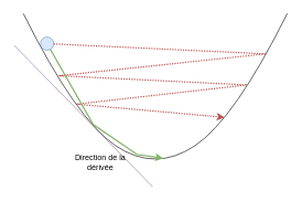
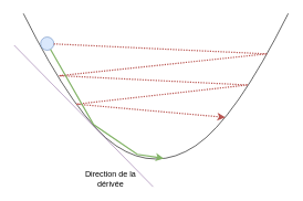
- <mxCell id="7" value="Direction de la dérivée" style="text;html=1;align=center;verticalAlign=middle;whiteSpace=wrap;rounded=0;" vertex="1" parent="1"><mxGeometry x="108" y="235" width="86" height="20" as="geometry" /></mxCell>
+ <mxCell id="7" value="Direction de la dérivée" style="text;html=1;align=center;verticalAlign=middle;whiteSpace=wrap;rounded=0;" vertex="1" parent="1"><mxGeometry x="123" y="260" width="86" height="20" as="geometry" /></mxCell>
